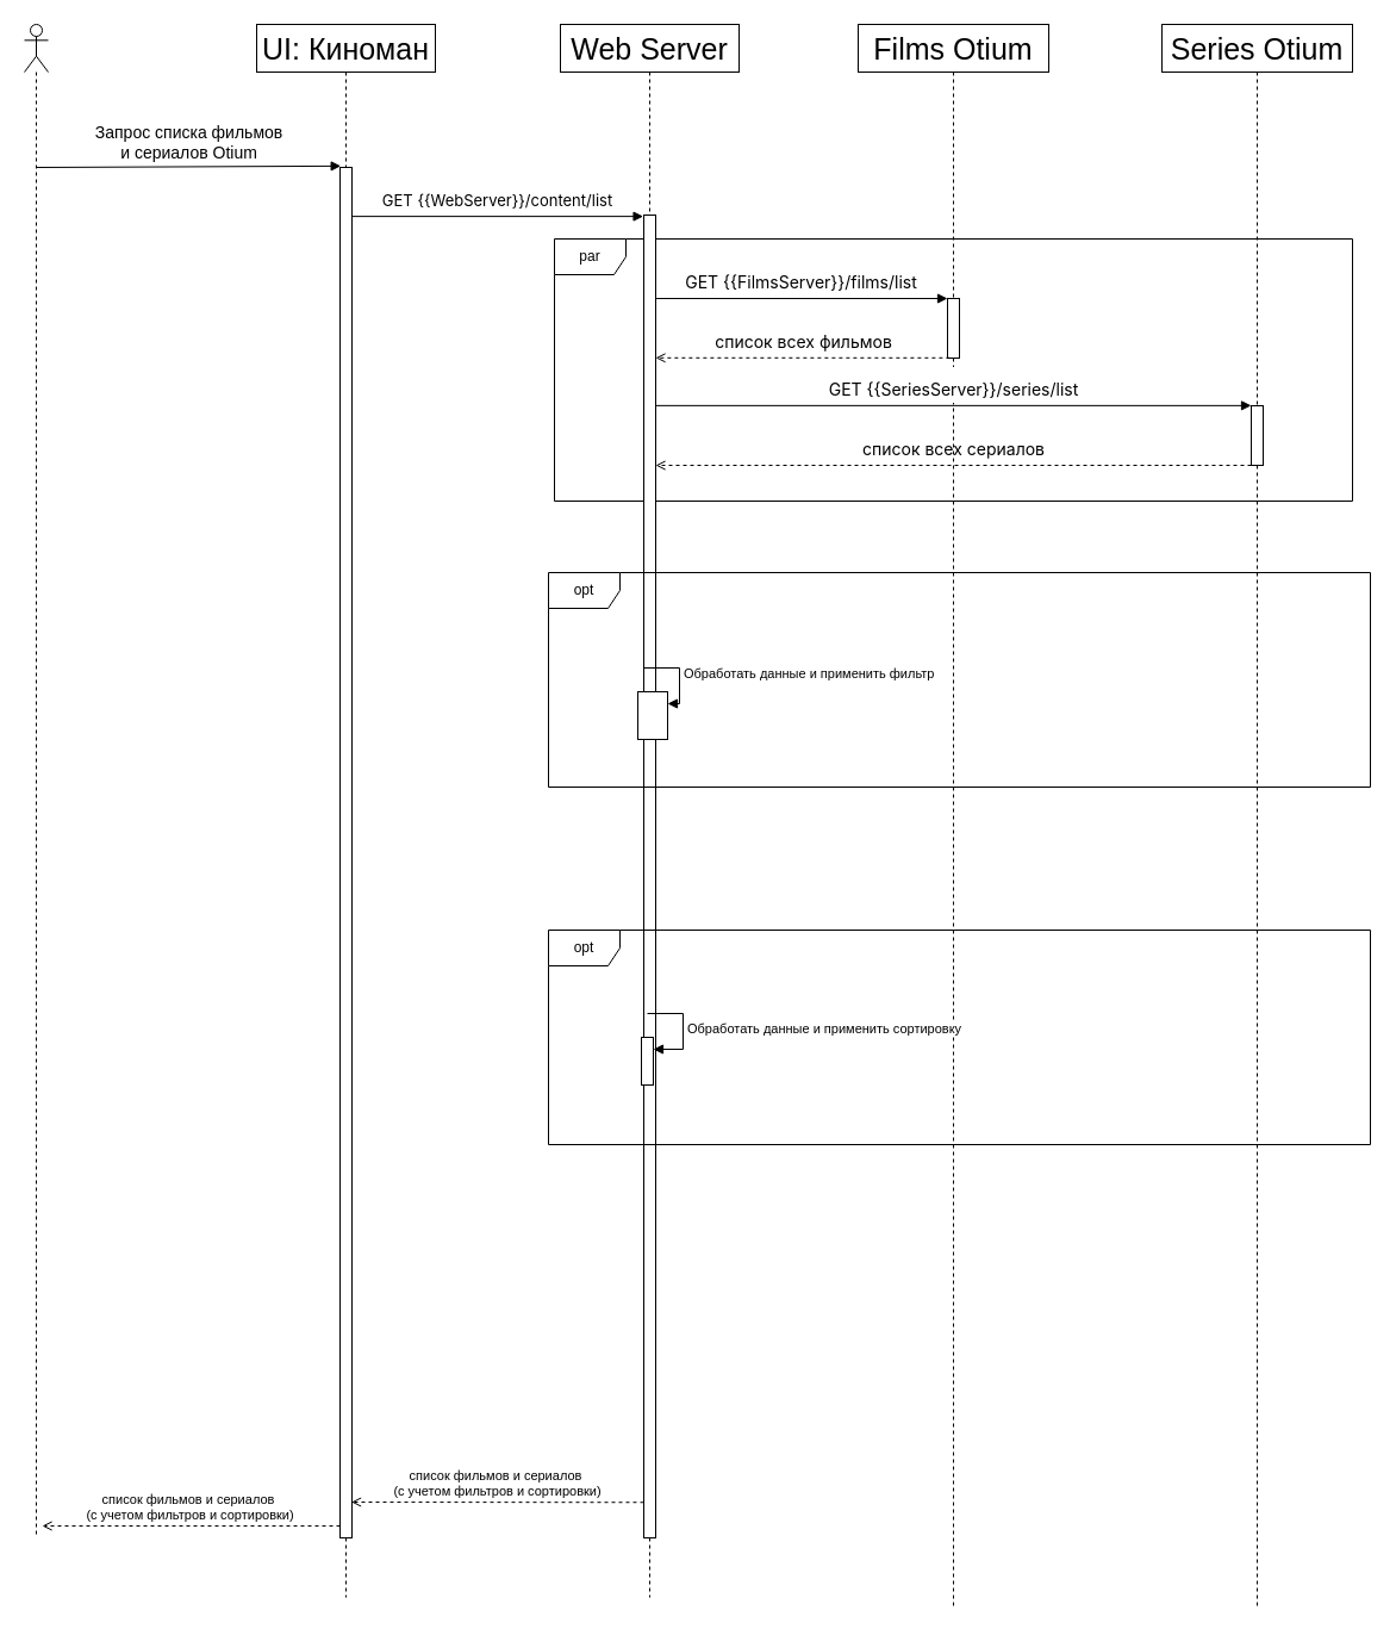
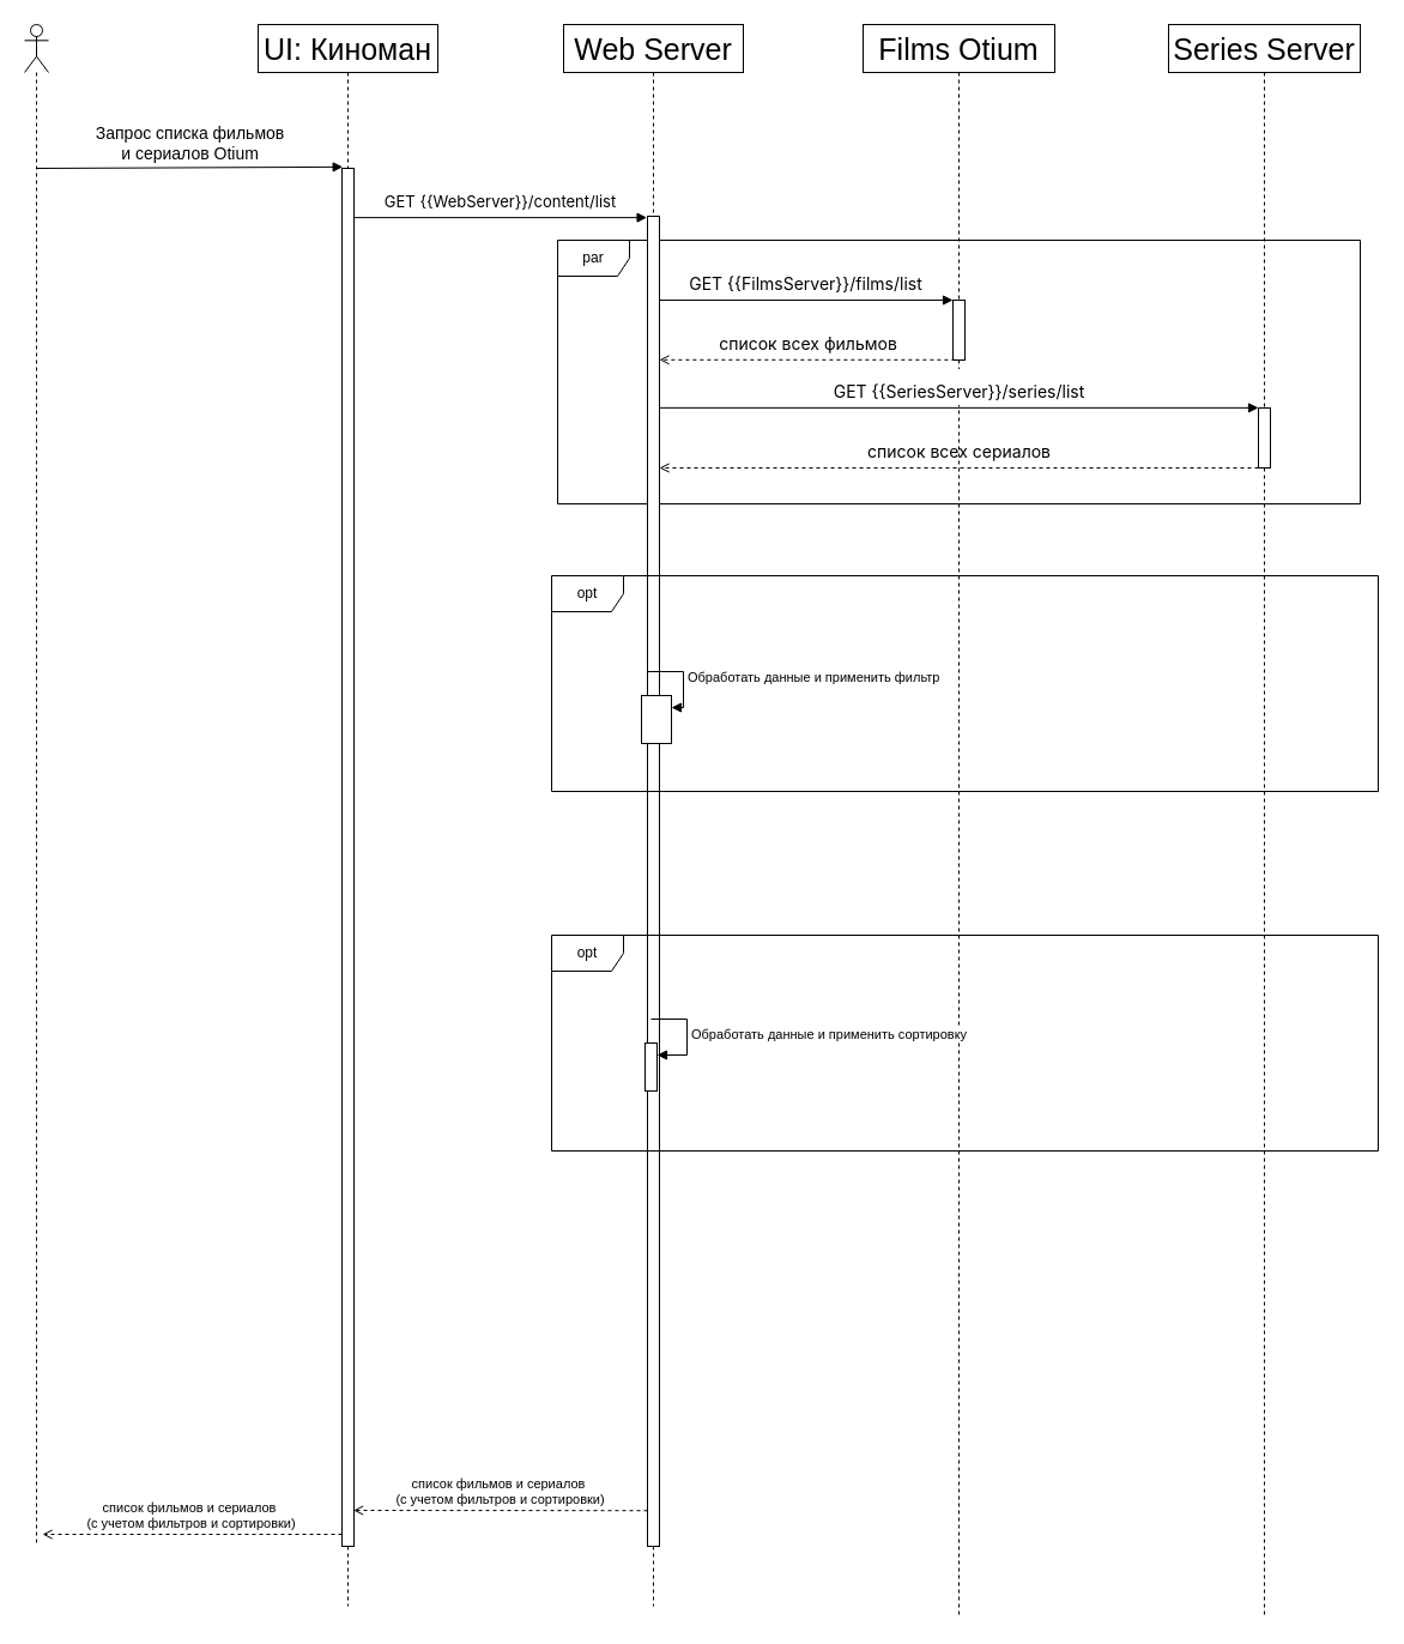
- <mxCell id="5" value="Series Otium" style="shape=umlLifeline;perimeter=lifelinePerimeter;whiteSpace=wrap;html=1;container=1;collapsible=0;recursiveResize=0;outlineConnect=0;fontSize=25;" vertex="1" parent="1"><mxGeometry x="975" y="20" width="160" height="1330" as="geometry" /></mxCell>
+ <mxCell id="5" value="Series Server" style="shape=umlLifeline;perimeter=lifelinePerimeter;whiteSpace=wrap;html=1;container=1;collapsible=0;recursiveResize=0;outlineConnect=0;fontSize=25;" vertex="1" parent="1"><mxGeometry x="975" y="20" width="160" height="1330" as="geometry" /></mxCell>
